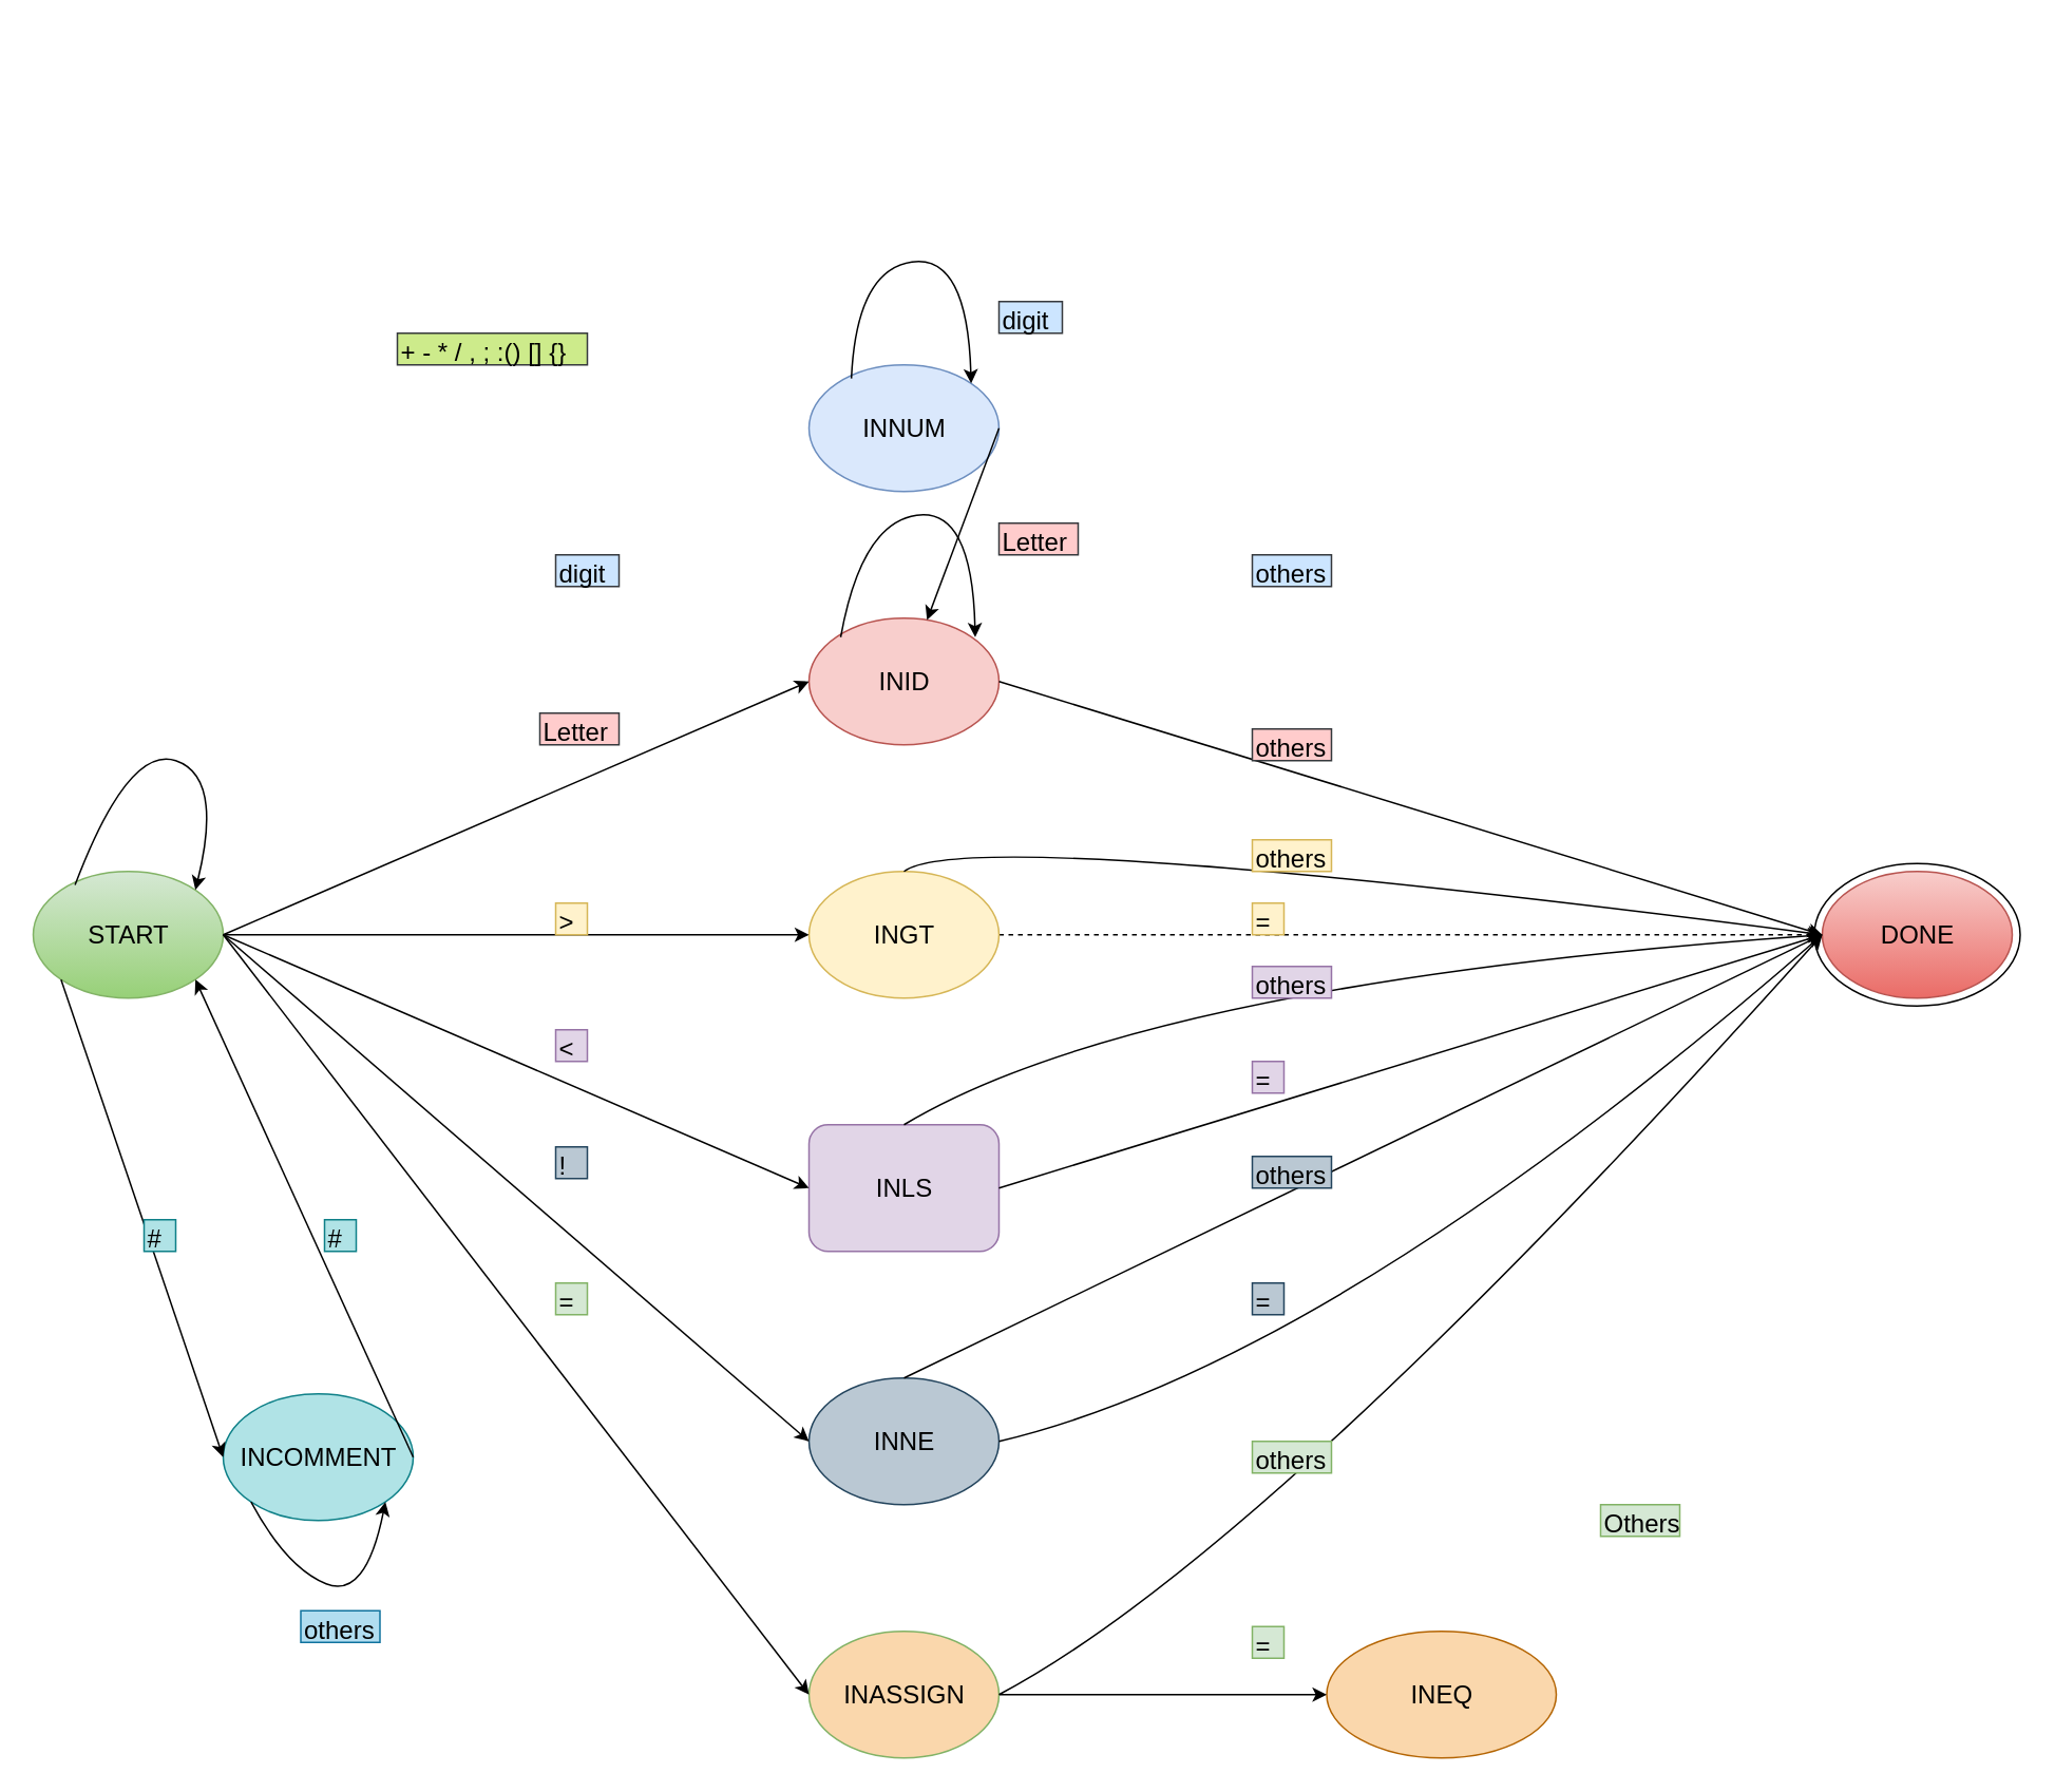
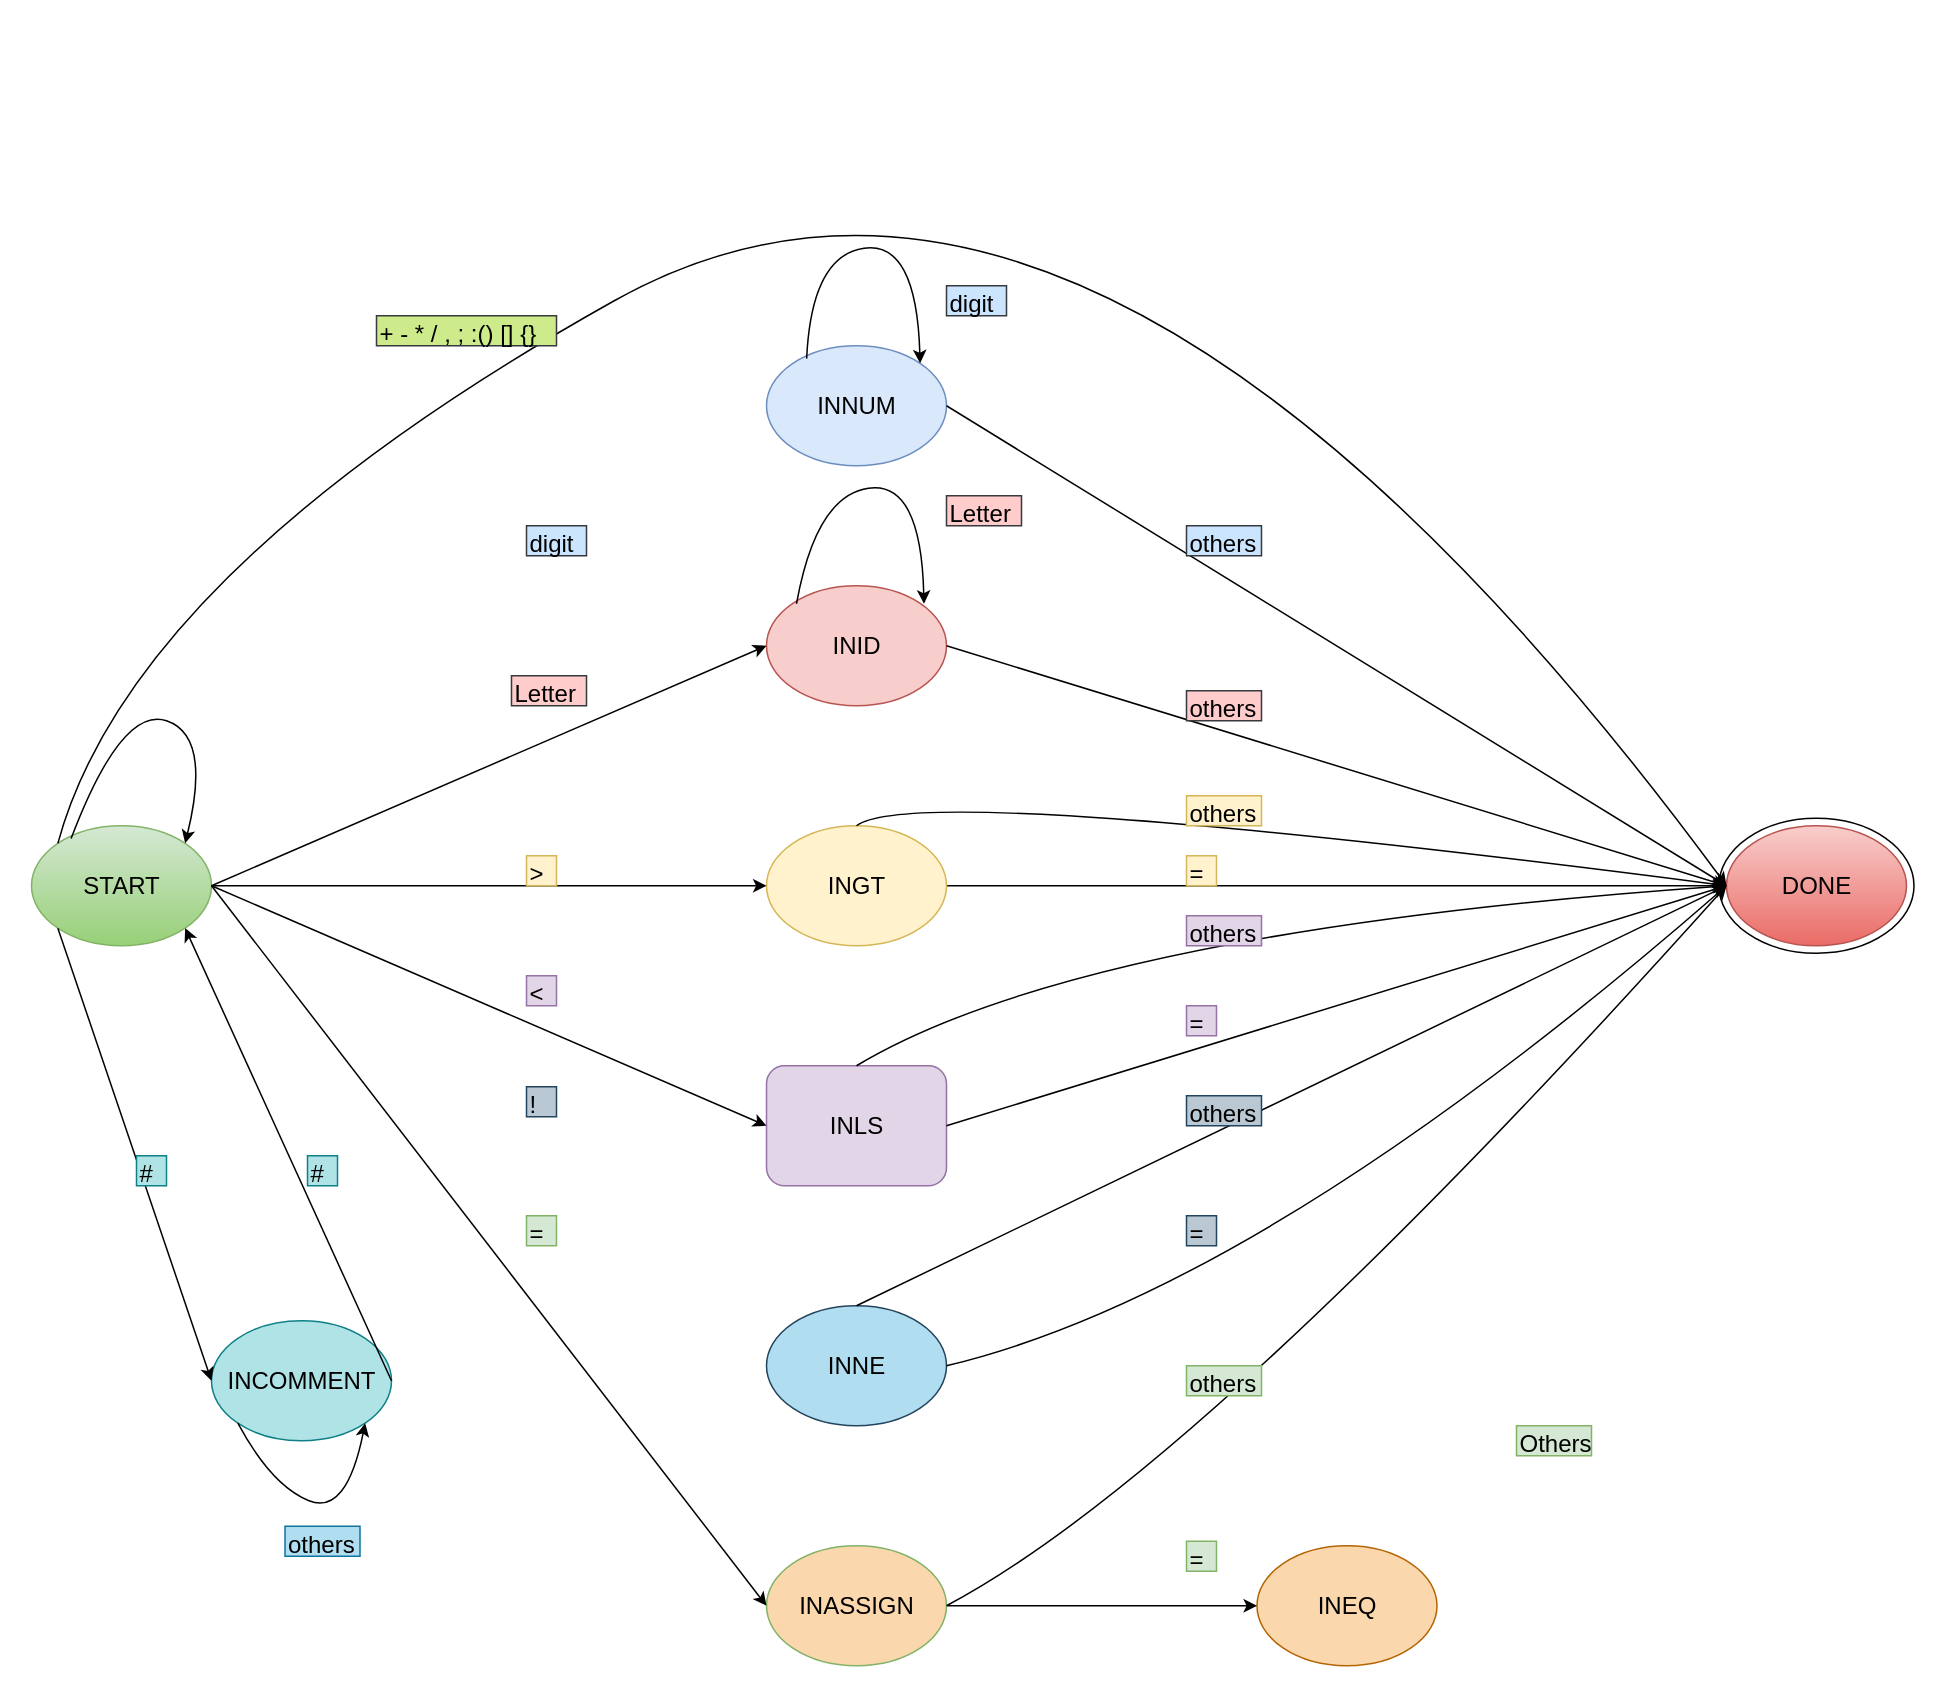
+ <mxCell id="37" value="" style="curved=1;endArrow=classic;html=1;exitX=0;exitY=0;exitDx=0;exitDy=0;entryX=0;entryY=0.5;entryDx=0;entryDy=0;" parent="1" source="8" target="9" edge="1"><mxGeometry width="50" height="50" relative="1" as="geometry"><mxPoint x="160.5" y="470" as="sourcePoint" /><mxPoint x="980.5" y="420" as="targetPoint" /><Array as="points"><mxPoint x="87.5" y="380" /><mxPoint x="730.5" y="20" /></Array></mxGeometry></mxCell>
- <mxCell id="24" value="" style="endArrow=classic;html=1;exitX=1;exitY=0.5;exitDx=0;exitDy=0;fontSize=16;" parent="1" source="2" target="5" edge="1"><mxGeometry width="50" height="50" relative="1" as="geometry"><mxPoint x="630.5" y="910" as="sourcePoint" /><mxPoint x="680.5" y="860" as="targetPoint" /></mxGeometry></mxCell>
+ <mxCell id="24" value="" style="endArrow=classic;html=1;entryX=0;entryY=0.5;entryDx=0;entryDy=0;exitX=1;exitY=0.5;exitDx=0;exitDy=0;fontSize=16;" parent="1" source="2" target="9" edge="1"><mxGeometry width="50" height="50" relative="1" as="geometry"><mxPoint x="630.5" y="910" as="sourcePoint" /><mxPoint x="680.5" y="860" as="targetPoint" /></mxGeometry></mxCell>
- <mxCell id="3" style="edgeStyle=orthogonalEdgeStyle;rounded=0;orthogonalLoop=1;jettySize=auto;html=1;exitX=1;exitY=0.5;exitDx=0;exitDy=0;fontSize=16;dashed=1;" parent="1" source="4" target="9" edge="1"><mxGeometry relative="1" as="geometry" /></mxCell>
+ <mxCell id="3" style="edgeStyle=orthogonalEdgeStyle;rounded=0;orthogonalLoop=1;jettySize=auto;html=1;exitX=1;exitY=0.5;exitDx=0;exitDy=0;fontSize=16;" parent="1" source="4" target="9" edge="1"><mxGeometry relative="1" as="geometry" /></mxCell>
- <mxCell id="18" value="" style="endArrow=classic;html=1;entryX=0;entryY=0.5;entryDx=0;entryDy=0;exitX=1;exitY=0.5;exitDx=0;exitDy=0;fontSize=16;" parent="1" source="8" target="12" edge="1"><mxGeometry width="50" height="50" relative="1" as="geometry"><mxPoint x="189.5" y="590" as="sourcePoint" /><mxPoint x="239.5" y="540" as="targetPoint" /></mxGeometry></mxCell>
- <mxCell id="12" value="INNE" style="ellipse;whiteSpace=wrap;html=1;fillColor=#bac8d3;strokeColor=#23445d;fontSize=16;" parent="1" vertex="1"><mxGeometry x="510.5" y="870" width="120" height="80" as="geometry" /></mxCell>
+ <mxCell id="12" value="INNE" style="ellipse;whiteSpace=wrap;html=1;fillColor=#b1ddf0;strokeColor=#23445d;fontSize=16;" parent="1" vertex="1"><mxGeometry x="510.5" y="870" width="120" height="80" as="geometry" /></mxCell>
- <mxCell id="6" value="INEQ" style="ellipse;whiteSpace=wrap;html=1;fillColor=#fad7ac;strokeColor=#b46504;fontSize=16;" parent="1" vertex="1"><mxGeometry x="837.5" y="1030" width="145" height="80" as="geometry" /></mxCell>
+ <mxCell id="6" value="INEQ" style="ellipse;whiteSpace=wrap;html=1;fillColor=#fad7ac;strokeColor=#b46504;fontSize=16;" parent="1" vertex="1"><mxGeometry x="837.5" y="1030" width="120" height="80" as="geometry" /></mxCell>
